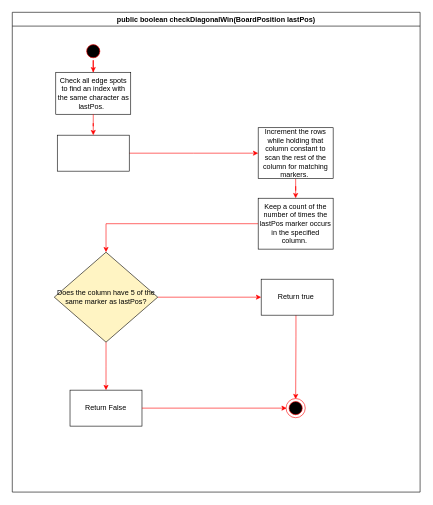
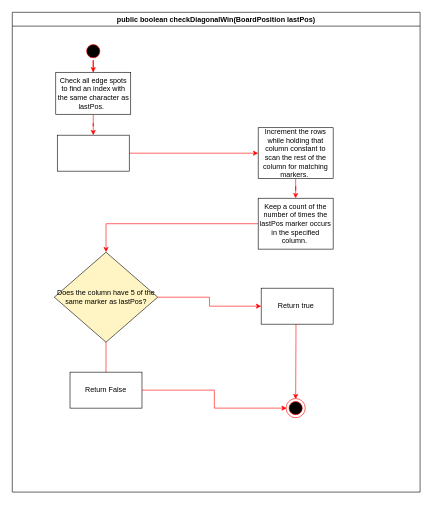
- <mxCell id="17" value="Return true&amp;nbsp;" style="rounded=0;whiteSpace=wrap;html=1;" parent="2" vertex="1"><mxGeometry x="415" y="445" width="120" height="60" as="geometry" /></mxCell>
+ <mxCell id="17" value="Return true&amp;nbsp;" style="rounded=0;whiteSpace=wrap;html=1;" parent="2" vertex="1"><mxGeometry x="415" y="460" width="120" height="60" as="geometry" /></mxCell>
- <mxCell id="18" value="Return False" style="rounded=0;whiteSpace=wrap;html=1;" parent="2" vertex="1"><mxGeometry x="96.25" y="630" width="120" height="60" as="geometry" /></mxCell>
+ <mxCell id="18" value="Return False" style="rounded=0;whiteSpace=wrap;html=1;" parent="2" vertex="1"><mxGeometry x="96.25" y="600" width="120" height="60" as="geometry" /></mxCell>
